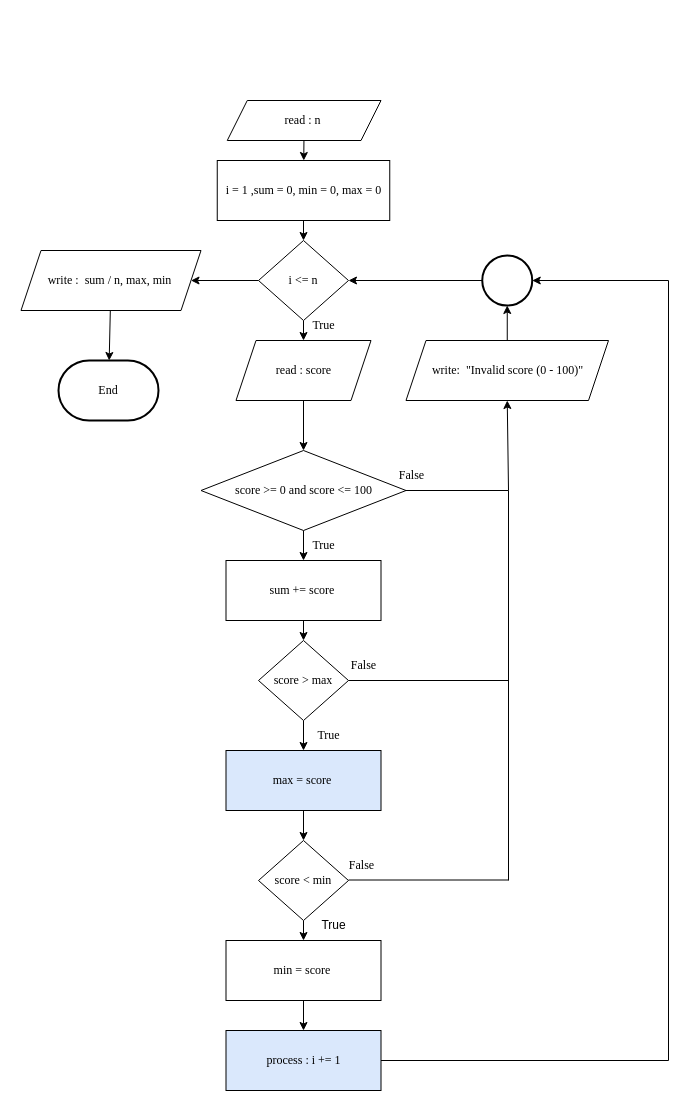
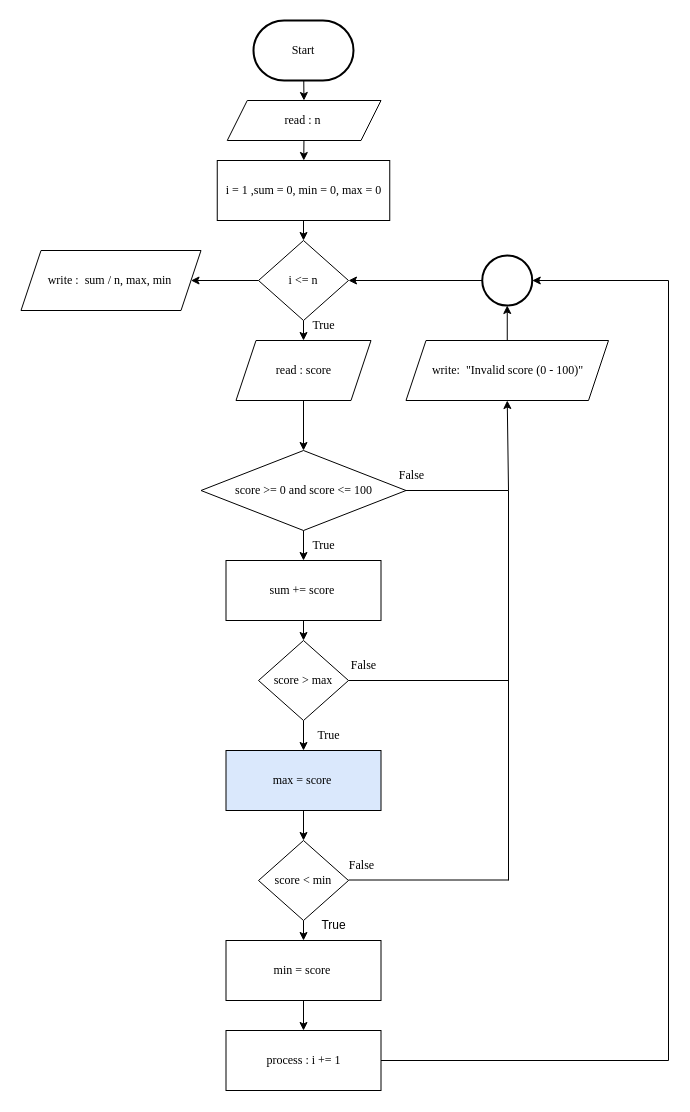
+ <mxCell id="3" value="&lt;font face=&quot;Kanit&quot;&gt;Start&lt;/font&gt;" style="strokeWidth=2;html=1;shape=mxgraph.flowchart.terminator;whiteSpace=wrap;" parent="1" vertex="1"><mxGeometry x="253" y="20" width="100" height="60" as="geometry" /></mxCell>
+ <mxCell id="2" value="" style="edgeStyle=none;html=1;" parent="1" source="3" target="9" edge="1"><mxGeometry relative="1" as="geometry" /></mxCell>
- <mxCell id="39" value="" style="edgeStyle=none;html=1;" parent="1" source="40" target="4" edge="1"><mxGeometry relative="1" as="geometry" /></mxCell>
- <mxCell id="4" value="&lt;font face=&quot;Kanit&quot;&gt;End&lt;/font&gt;" style="strokeWidth=2;html=1;shape=mxgraph.flowchart.terminator;whiteSpace=wrap;" parent="1" vertex="1"><mxGeometry x="58" y="360" width="100" height="60" as="geometry" /></mxCell>
- <mxCell id="30" value="&lt;font data-font-src=&quot;https://fonts.googleapis.com/css?family=Kanit&quot; face=&quot;Kanit&quot;&gt;process : i += 1&lt;/font&gt;" style="rounded=0;whiteSpace=wrap;html=1;fillColor=#dae8fc;" parent="1" vertex="1"><mxGeometry x="225.5" y="1030" width="155" height="60" as="geometry" /></mxCell>
+ <mxCell id="30" value="&lt;font data-font-src=&quot;https://fonts.googleapis.com/css?family=Kanit&quot; face=&quot;Kanit&quot;&gt;process : i += 1&lt;/font&gt;" style="rounded=0;whiteSpace=wrap;html=1;" parent="1" vertex="1"><mxGeometry x="225.5" y="1030" width="155" height="60" as="geometry" /></mxCell>
